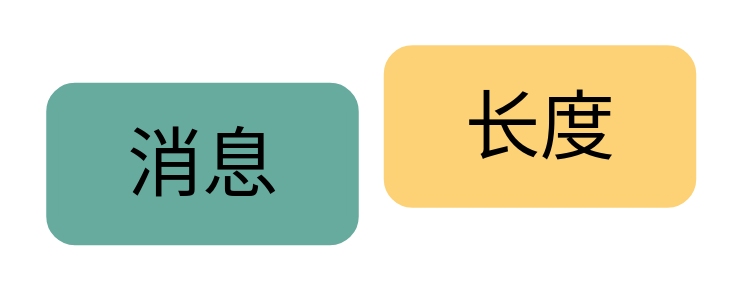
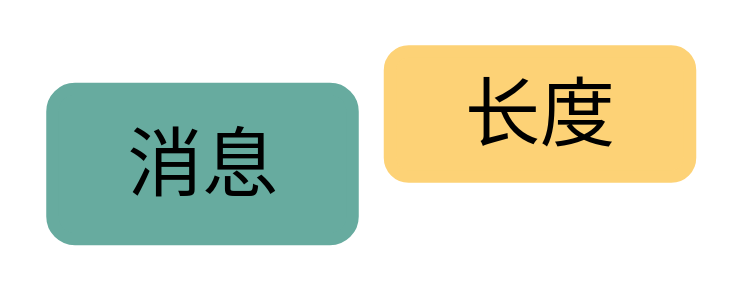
- <mxCell id="3" value="&lt;font style=&quot;font-size: 30px&quot;&gt;长度&lt;/font&gt;" style="rounded=1;whiteSpace=wrap;html=1;strokeWidth=5;fillColor=#FDD276;strokeColor=#FDD276;fontSize=30;" parent="1" vertex="1"><mxGeometry x="155.5" y="20" width="120" height="60" as="geometry" /></mxCell>
+ <mxCell id="3" value="&lt;font style=&quot;font-size: 30px&quot;&gt;长度&lt;/font&gt;" style="rounded=1;whiteSpace=wrap;html=1;strokeWidth=5;fillColor=#FDD276;strokeColor=#FDD276;fontSize=30;" parent="1" vertex="1"><mxGeometry x="155.5" y="20" width="120" height="50" as="geometry" /></mxCell>
